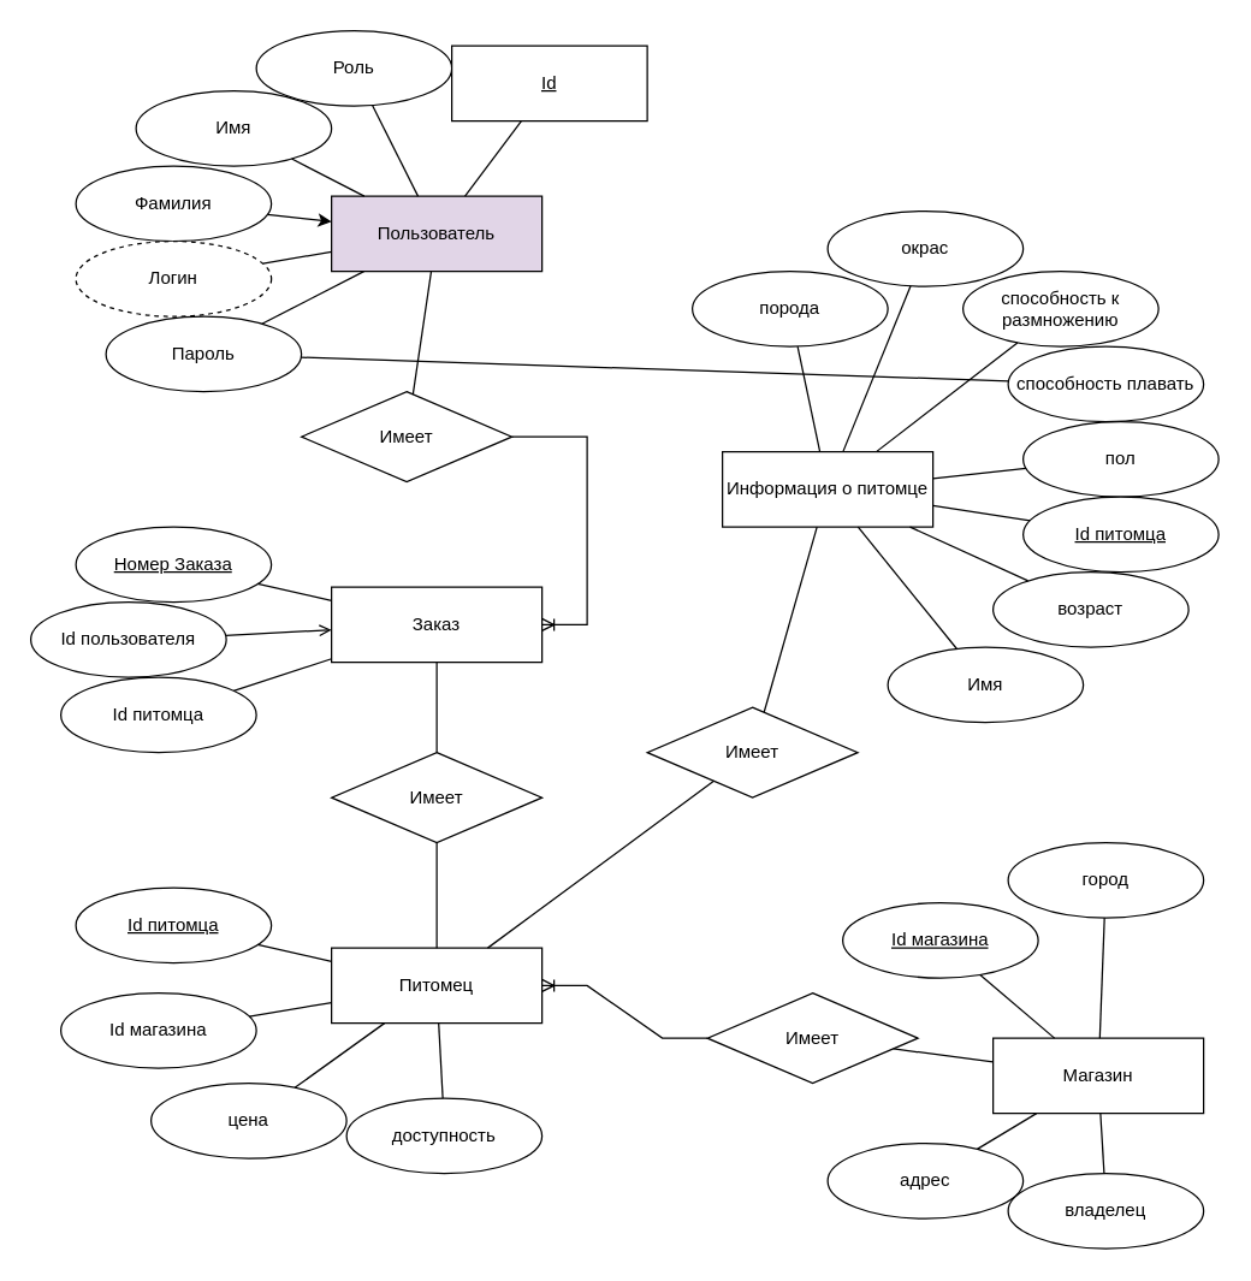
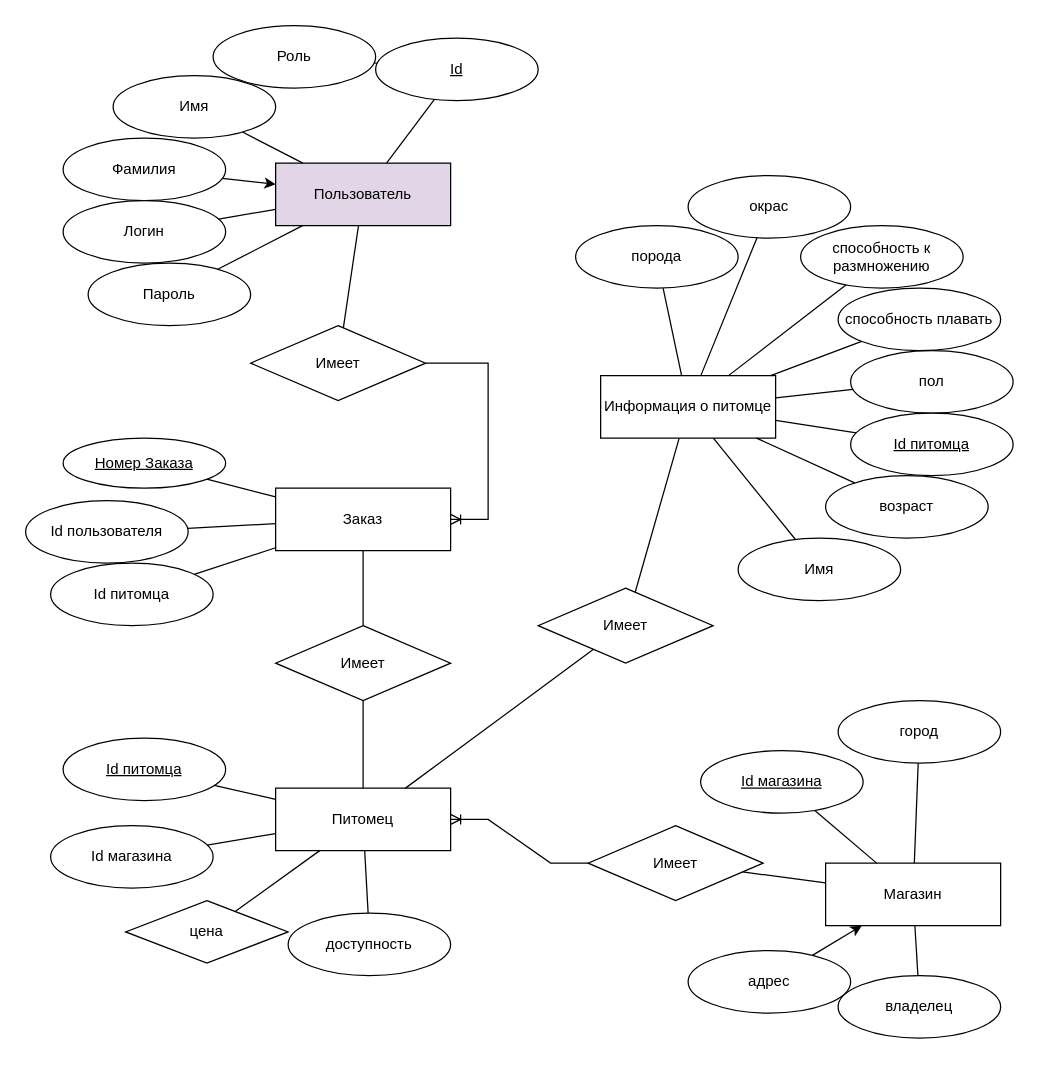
- <mxCell id="8" value="&lt;u&gt;Id&lt;/u&gt;" style="whiteSpace=wrap;html=1;rounded=0;" vertex="1" parent="1"><mxGeometry x="300" y="30" width="130" height="50" as="geometry" /></mxCell>
+ <mxCell id="8" value="&lt;u&gt;Id&lt;/u&gt;" style="ellipse;whiteSpace=wrap;html=1;" vertex="1" parent="1"><mxGeometry x="300" y="30" width="130" height="50" as="geometry" /></mxCell>
- <mxCell id="13" value="" style="endArrow=none;html=1;rounded=0;" edge="1" parent="1" source="7" target="2"><mxGeometry width="50" height="50" relative="1" as="geometry"><mxPoint x="130" y="115" as="sourcePoint" /><mxPoint x="235" y="230" as="targetPoint" /></mxGeometry></mxCell>
+ <mxCell id="13" value="" style="endArrow=none;html=1;rounded=0;" edge="1" parent="1" source="7" target="8"><mxGeometry width="50" height="50" relative="1" as="geometry"><mxPoint x="130" y="115" as="sourcePoint" /><mxPoint x="235" y="230" as="targetPoint" /></mxGeometry></mxCell>
- <mxCell id="5" value="Логин" style="ellipse;whiteSpace=wrap;html=1;dashed=1;" vertex="1" parent="1"><mxGeometry x="50" y="160" width="130" height="50" as="geometry" /></mxCell>
+ <mxCell id="5" value="Логин" style="ellipse;whiteSpace=wrap;html=1;" vertex="1" parent="1"><mxGeometry x="50" y="160" width="130" height="50" as="geometry" /></mxCell>
- <mxCell id="64" value="" style="endArrow=none;html=1;rounded=0;" edge="1" parent="1" source="56" target="6"><mxGeometry width="50" height="50" relative="1" as="geometry"><mxPoint x="598.953" y="219.417" as="sourcePoint" /><mxPoint x="645.577" y="300" as="targetPoint" /></mxGeometry></mxCell>
+ <mxCell id="64" value="" style="endArrow=none;html=1;rounded=0;" edge="1" parent="1" source="56" target="50"><mxGeometry width="50" height="50" relative="1" as="geometry"><mxPoint x="598.953" y="219.417" as="sourcePoint" /><mxPoint x="645.577" y="300" as="targetPoint" /></mxGeometry></mxCell>
- <mxCell id="16" value="&lt;u&gt;Номер Заказа&lt;/u&gt;" style="ellipse;whiteSpace=wrap;html=1;" vertex="1" parent="1"><mxGeometry x="50" y="350" width="130" height="50" as="geometry" /></mxCell>
+ <mxCell id="16" value="&lt;u&gt;Номер Заказа&lt;/u&gt;" style="ellipse;whiteSpace=wrap;html=1;" vertex="1" parent="1"><mxGeometry x="50" y="350" width="130" height="40" as="geometry" /></mxCell>
- <mxCell id="20" value="" style="endArrow=open;html=1;rounded=0;" edge="1" parent="1" source="17" target="15"><mxGeometry width="50" height="50" relative="1" as="geometry"><mxPoint x="90" y="365" as="sourcePoint" /><mxPoint x="185" y="410" as="targetPoint" /></mxGeometry></mxCell>
+ <mxCell id="20" value="" style="endArrow=none;html=1;rounded=0;" edge="1" parent="1" source="17" target="15"><mxGeometry width="50" height="50" relative="1" as="geometry"><mxPoint x="90" y="365" as="sourcePoint" /><mxPoint x="185" y="410" as="targetPoint" /></mxGeometry></mxCell>
- <mxCell id="49" value="" style="endArrow=none;html=1;rounded=0;" edge="1" parent="1" source="44" target="40"><mxGeometry width="50" height="50" relative="1" as="geometry"><mxPoint x="953.996" y="693.63" as="sourcePoint" /><mxPoint x="810" y="714.818" as="targetPoint" /></mxGeometry></mxCell>
+ <mxCell id="49" value="" style="endArrow=classic;html=1;rounded=0;" edge="1" parent="1" source="44" target="40"><mxGeometry width="50" height="50" relative="1" as="geometry"><mxPoint x="953.996" y="693.63" as="sourcePoint" /><mxPoint x="810" y="714.818" as="targetPoint" /></mxGeometry></mxCell>
- <mxCell id="30" value="цена" style="ellipse;whiteSpace=wrap;html=1;" vertex="1" parent="1"><mxGeometry x="100" y="720" width="130" height="50" as="geometry" /></mxCell>
+ <mxCell id="30" value="цена" style="rhombus;whiteSpace=wrap;html=1;" vertex="1" parent="1"><mxGeometry x="100" y="720" width="130" height="50" as="geometry" /></mxCell>
